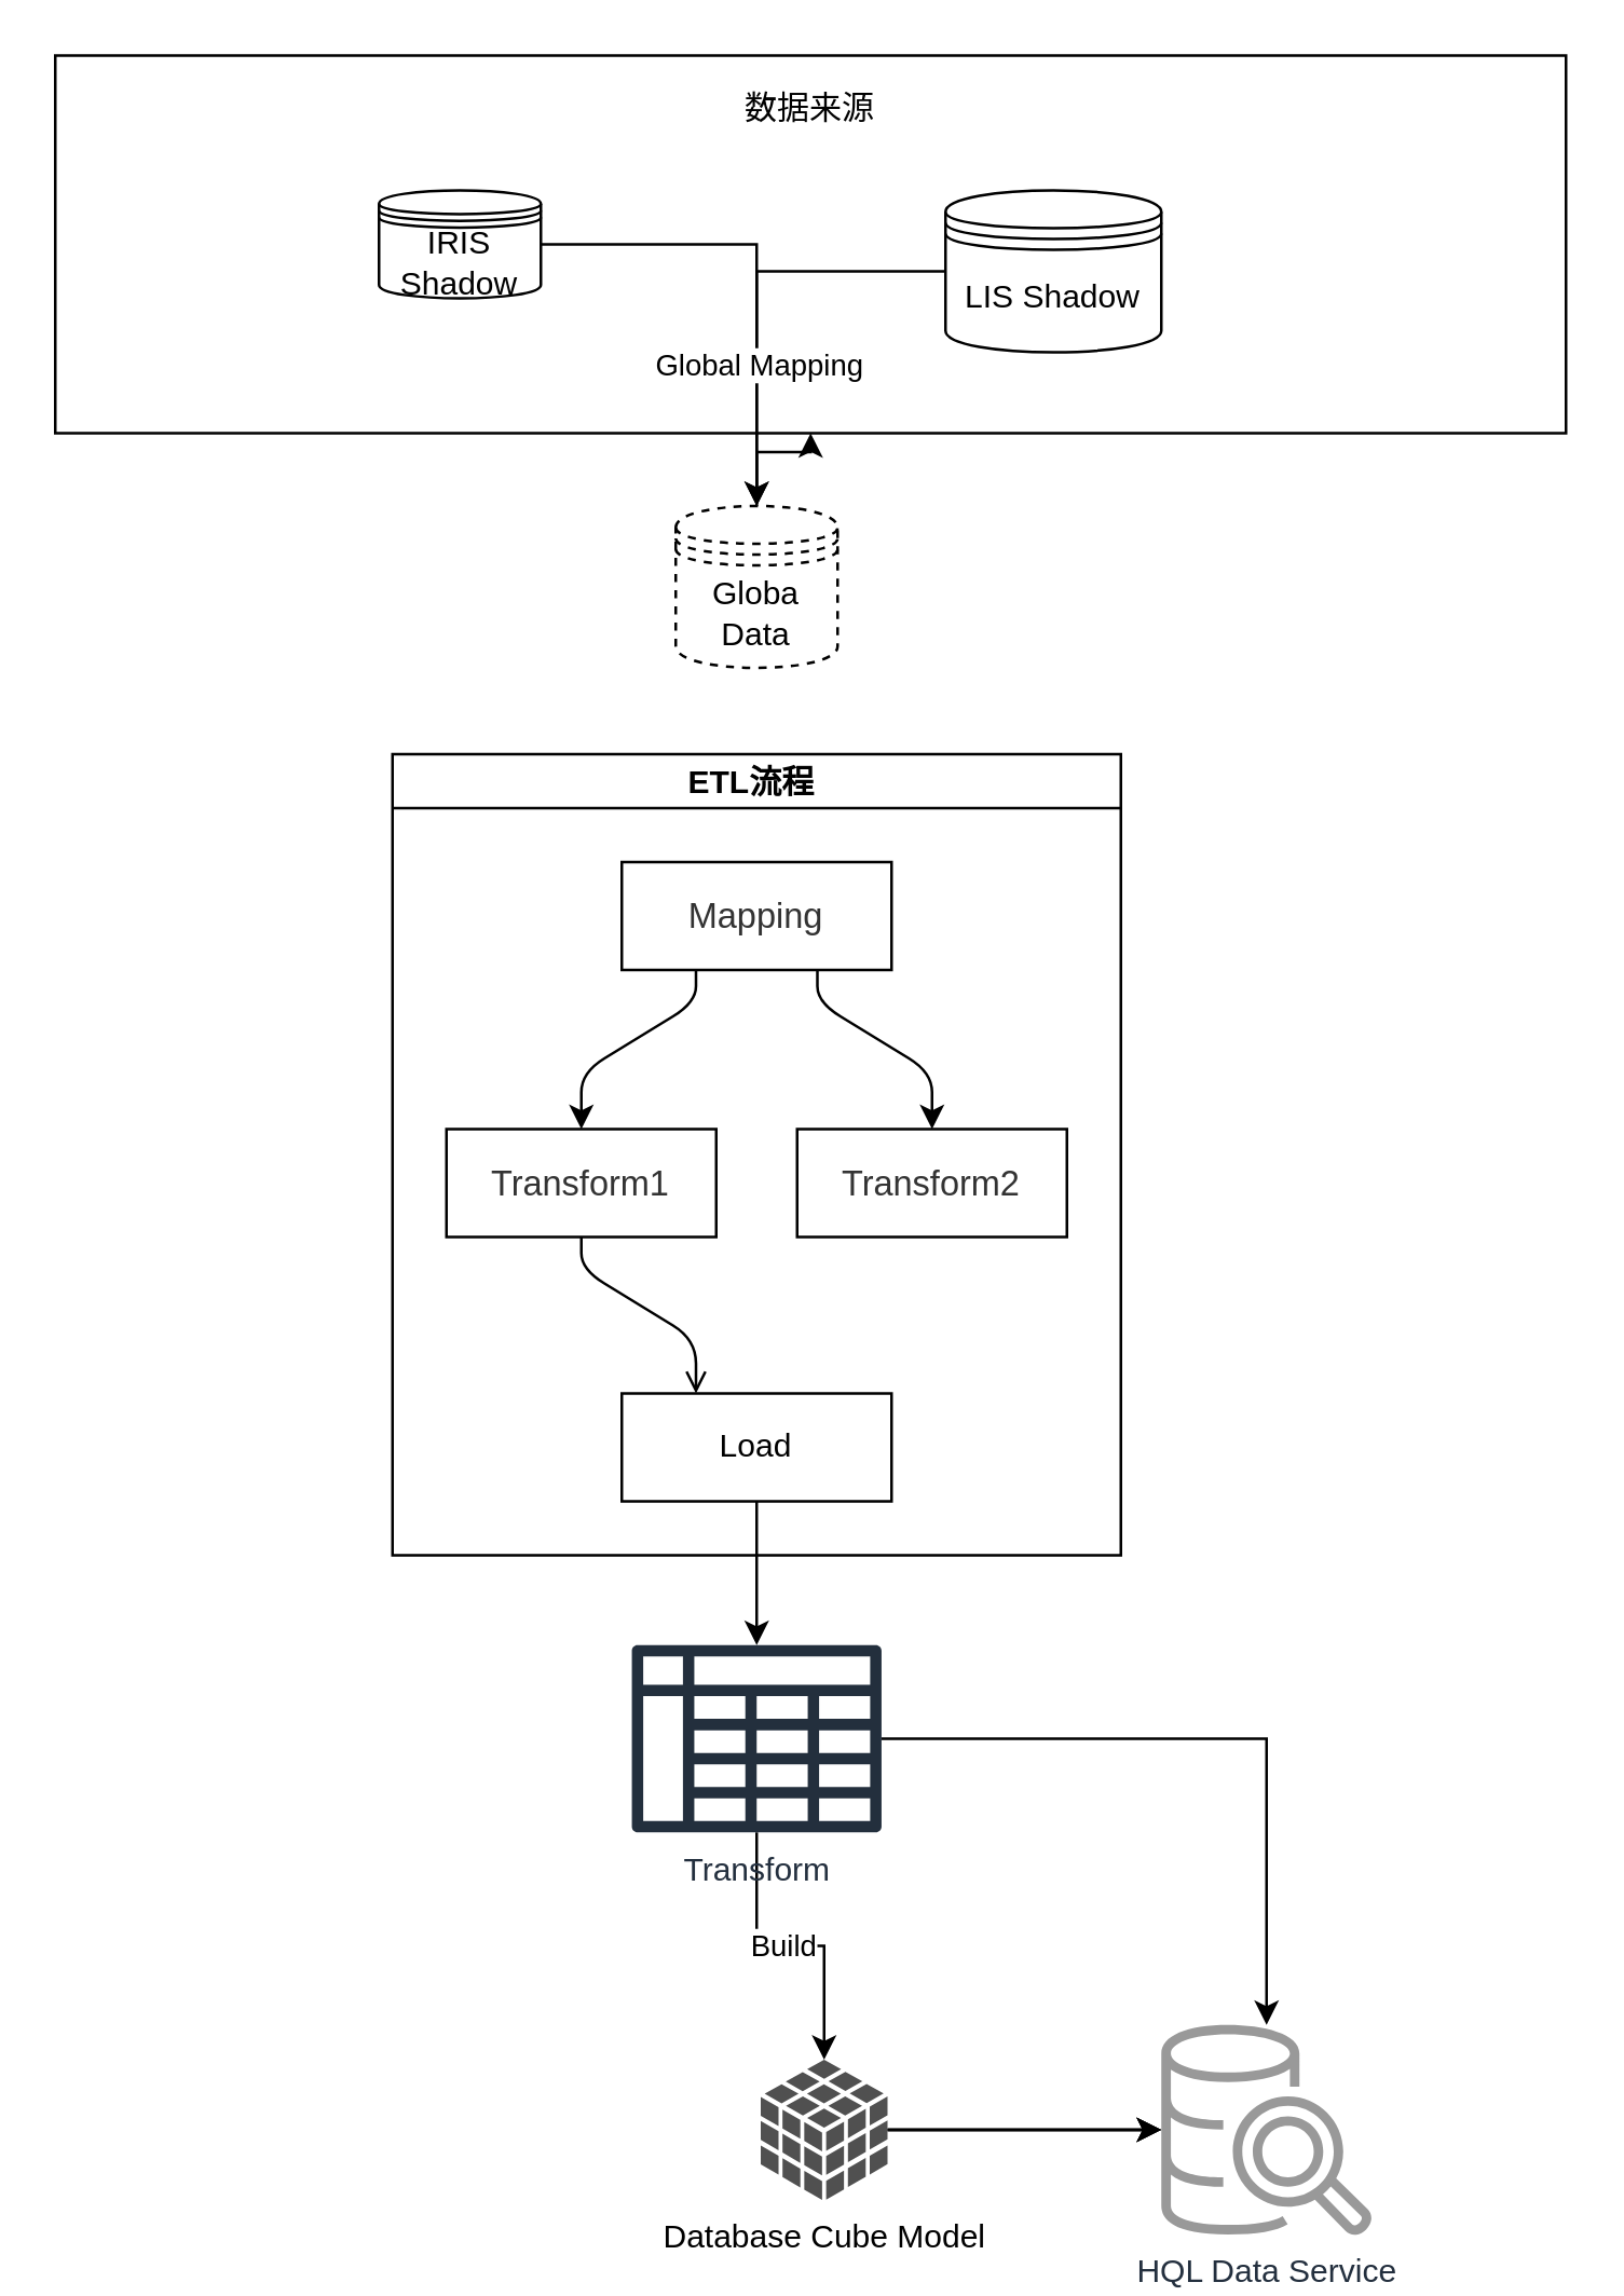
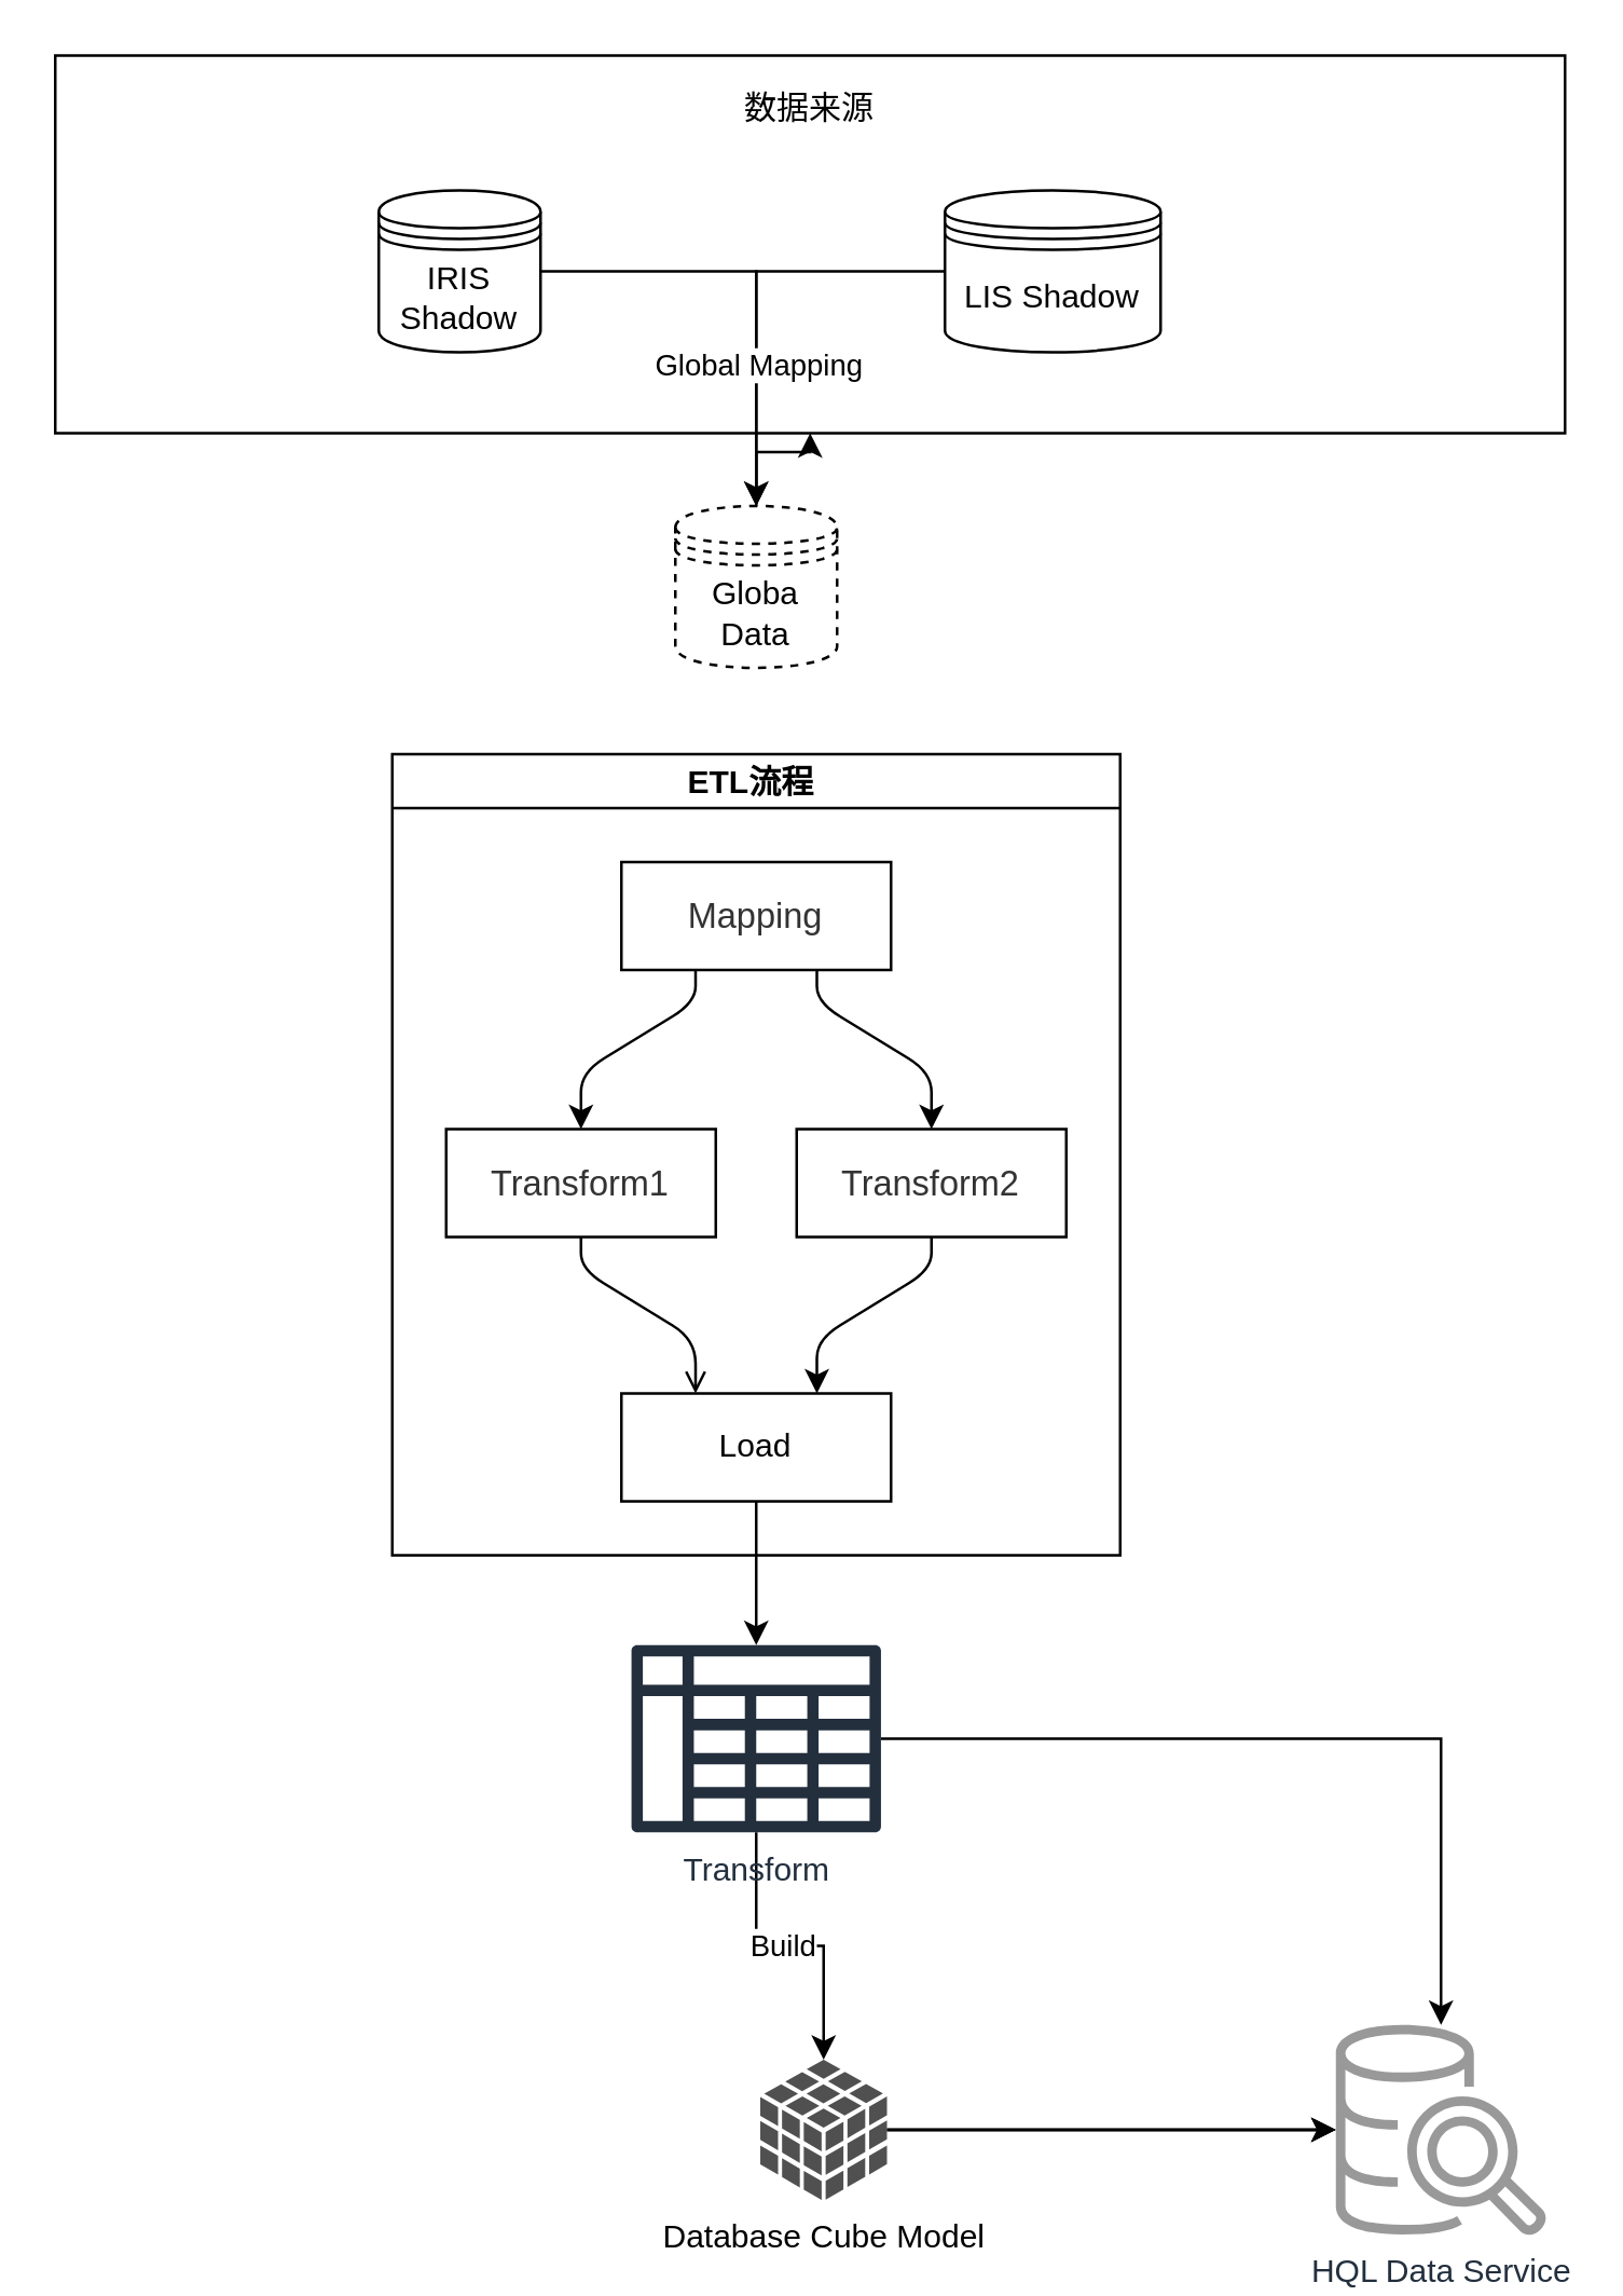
- <mxCell id="4" value="IRIS Shadow" style="shape=datastore;whiteSpace=wrap;html=1;" parent="1" vertex="1"><mxGeometry x="140" y="70" width="60" height="40" as="geometry" /></mxCell>
+ <mxCell id="4" value="IRIS Shadow" style="shape=datastore;whiteSpace=wrap;html=1;" parent="1" vertex="1"><mxGeometry x="140" y="70" width="60" height="60" as="geometry" /></mxCell>
+ <mxCell id="18" value="" style="html=1;rounded=1;curved=0;sourcePerimeterSpacing=0;targetPerimeterSpacing=0;startSize=6;endSize=6;noEdgeStyle=1;orthogonal=1;" parent="10" source="14" target="16" edge="1"><mxGeometry relative="1" as="geometry"><Array as="points"><mxPoint x="200" y="191" /><mxPoint x="157.5" y="217" /></Array></mxGeometry></mxCell>
- <mxCell id="28" value="HQL Data Service" style="sketch=0;outlineConnect=0;fontColor=#232F3E;gradientColor=none;fillColor=#999999;strokeColor=none;dashed=0;verticalLabelPosition=bottom;verticalAlign=top;align=center;html=1;fontSize=12;fontStyle=0;aspect=fixed;pointerEvents=1;shape=mxgraph.aws4.redshift_query_editor_v20_light;fillStyle=auto;" parent="1" vertex="1"><mxGeometry x="430" y="750" width="78" height="78" as="geometry" /></mxCell>
+ <mxCell id="28" value="HQL Data Service" style="sketch=0;outlineConnect=0;fontColor=#232F3E;gradientColor=none;fillColor=#999999;strokeColor=none;dashed=0;verticalLabelPosition=bottom;verticalAlign=top;align=center;html=1;fontSize=12;fontStyle=0;aspect=fixed;pointerEvents=1;shape=mxgraph.aws4.redshift_query_editor_v20_light;fillStyle=auto;" parent="1" vertex="1"><mxGeometry x="495" y="750" width="78" height="78" as="geometry" /></mxCell>
